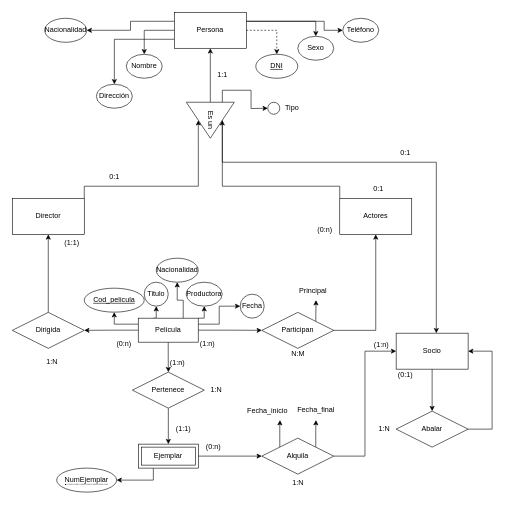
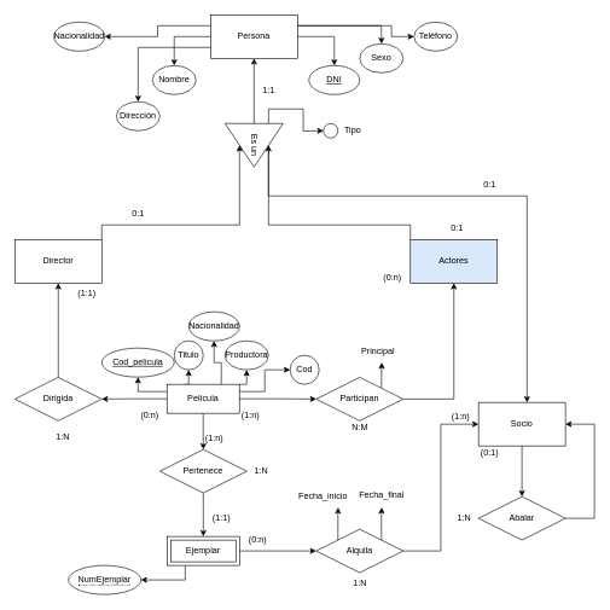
- <mxCell id="56" style="edgeStyle=orthogonalEdgeStyle;rounded=0;orthogonalLoop=1;jettySize=auto;html=1;exitX=1;exitY=0.5;exitDx=0;exitDy=0;entryX=0.5;entryY=0;entryDx=0;entryDy=0;dashed=1;" edge="1" parent="1" source="62" target="65"><mxGeometry relative="1" as="geometry" /></mxCell>
+ <mxCell id="56" style="edgeStyle=orthogonalEdgeStyle;rounded=0;orthogonalLoop=1;jettySize=auto;html=1;exitX=1;exitY=0.5;exitDx=0;exitDy=0;entryX=0.5;entryY=0;entryDx=0;entryDy=0;" edge="1" parent="1" source="62" target="65"><mxGeometry relative="1" as="geometry" /></mxCell>
- <mxCell id="20" value="Actores" style="whiteSpace=wrap;html=1;" vertex="1" parent="1"><mxGeometry x="566" y="330.345" width="120" height="60" as="geometry" /></mxCell>
+ <mxCell id="20" value="Actores" style="whiteSpace=wrap;html=1;fillColor=#dae8fc;" vertex="1" parent="1"><mxGeometry x="566" y="330.345" width="120" height="60" as="geometry" /></mxCell>
- <mxCell id="15" value="Fecha" style="ellipse;whiteSpace=wrap;html=1;align=center;" parent="1" vertex="1"><mxGeometry x="400" y="490" width="40" height="40" as="geometry" /></mxCell>
+ <mxCell id="15" value="Cod" style="ellipse;whiteSpace=wrap;html=1;align=center;" parent="1" vertex="1"><mxGeometry x="400" y="490" width="40" height="40" as="geometry" /></mxCell>
